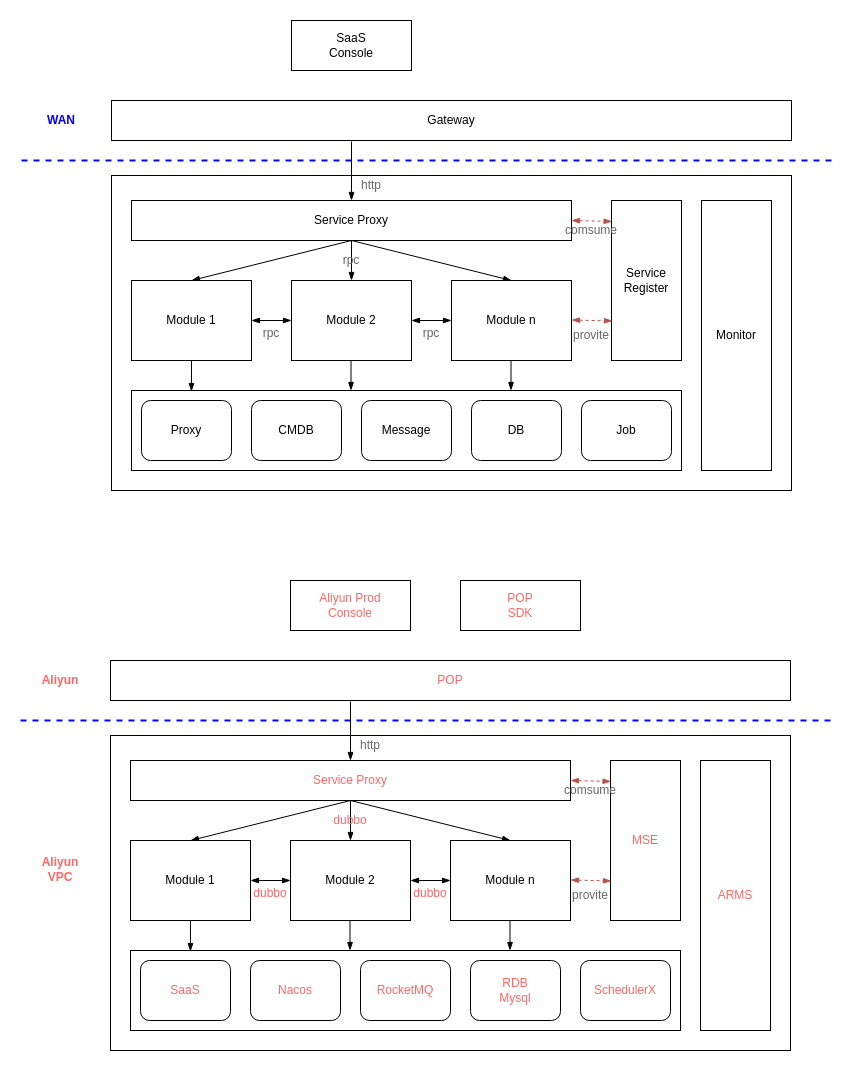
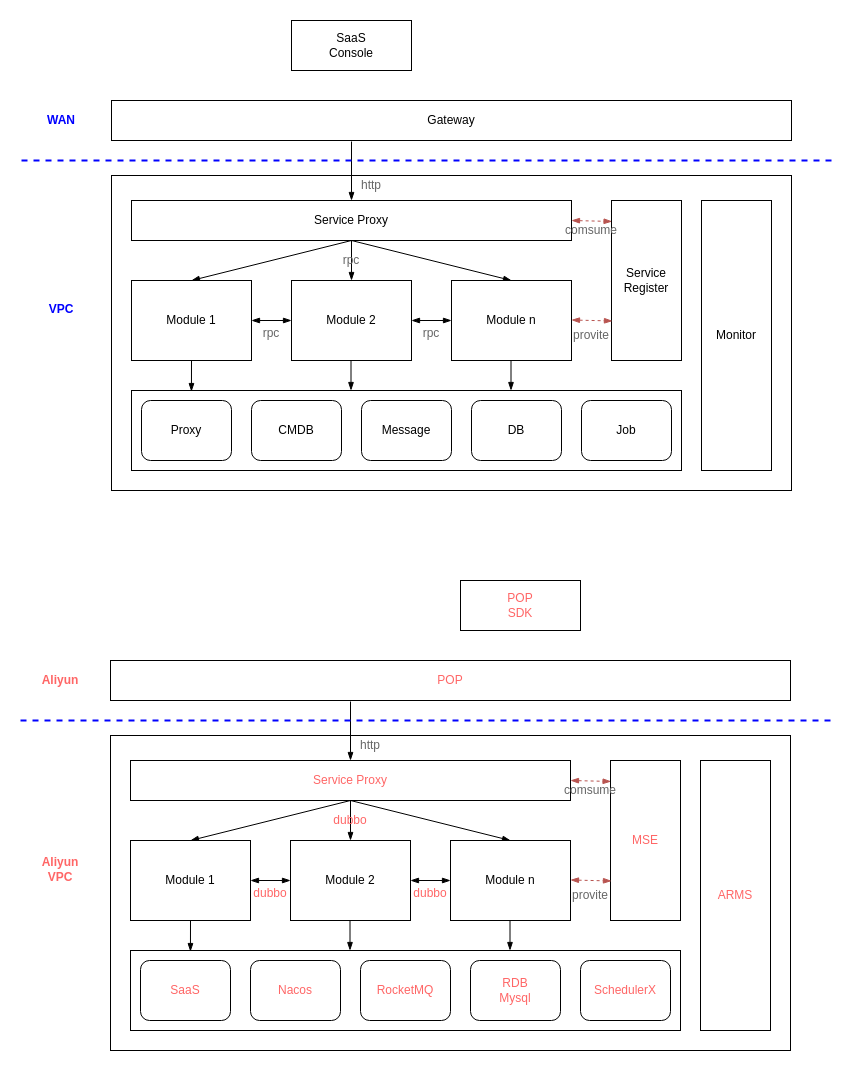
+ <mxCell id="29" value="VPC" style="text;html=1;strokeColor=none;fillColor=none;align=center;verticalAlign=middle;whiteSpace=wrap;rounded=0;fontStyle=1;fontColor=#0000FF;" vertex="1" parent="1"><mxGeometry x="41" y="299" width="40" height="20" as="geometry" /></mxCell>
- <mxCell id="62" value="Aliyun Prod&lt;br&gt;Console" style="rounded=0;whiteSpace=wrap;html=1;fontColor=#FF6666;" vertex="1" parent="1"><mxGeometry x="290" y="580" width="120" height="50" as="geometry" /></mxCell>
